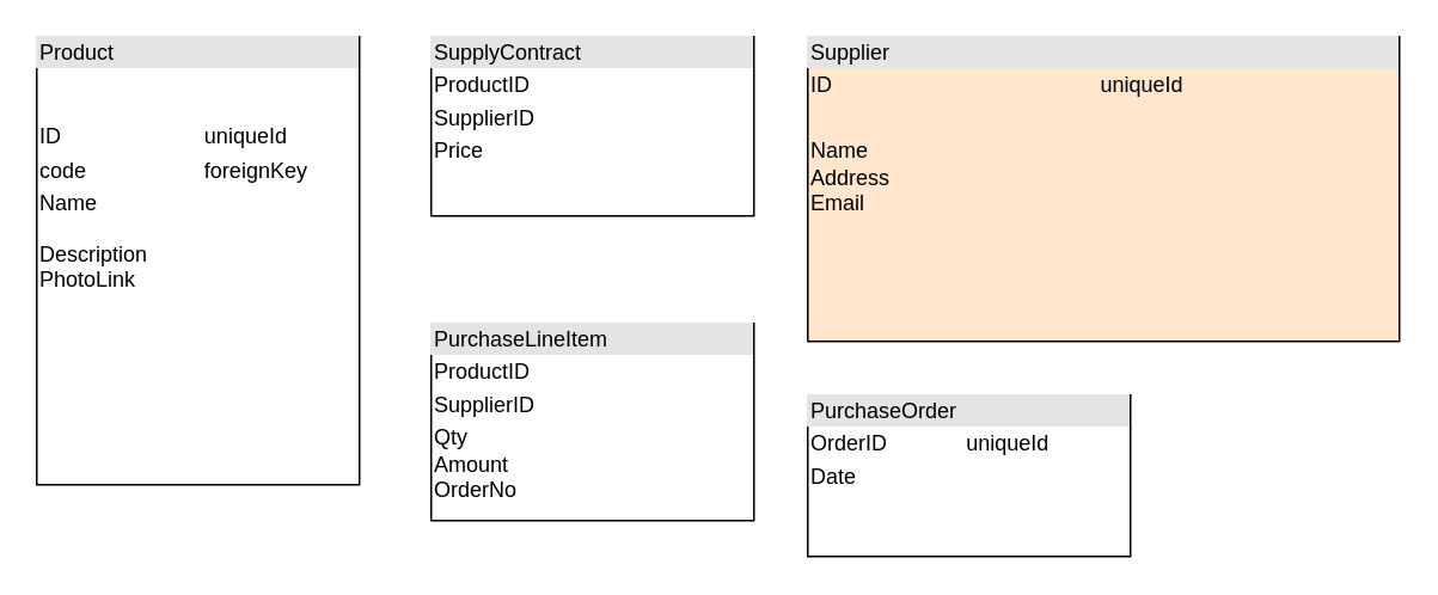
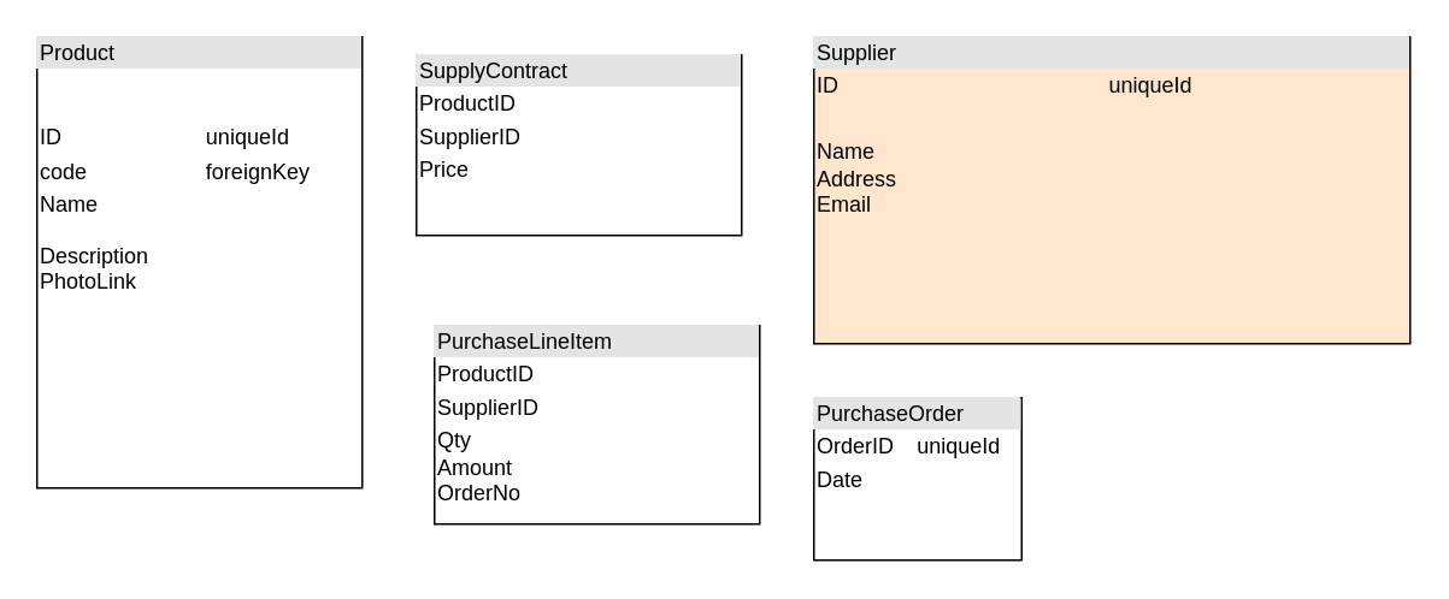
- <mxCell id="4" value="&lt;div style=&quot;box-sizing: border-box ; width: 100% ; background: #e4e4e4 ; padding: 2px&quot;&gt;SupplyContract&lt;/div&gt;&lt;table style=&quot;width: 100% ; font-size: 1em&quot; cellpadding=&quot;2&quot; cellspacing=&quot;0&quot;&gt;&lt;tbody&gt;&lt;tr&gt;&lt;td&gt;ProductID&lt;/td&gt;&lt;td&gt;&lt;br&gt;&lt;/td&gt;&lt;/tr&gt;&lt;tr&gt;&lt;td&gt;SupplierID&lt;/td&gt;&lt;td&gt;&lt;br&gt;&lt;/td&gt;&lt;/tr&gt;&lt;tr&gt;&lt;td&gt;Price&lt;span style=&quot;white-space: pre&quot;&gt; &lt;/span&gt;&lt;/td&gt;&lt;td&gt;&lt;br&gt;&lt;/td&gt;&lt;/tr&gt;&lt;/tbody&gt;&lt;/table&gt;" style="verticalAlign=top;align=left;overflow=fill;html=1;" vertex="1" parent="1"><mxGeometry x="240" y="20" width="180" height="100" as="geometry" /></mxCell>
+ <mxCell id="4" value="&lt;div style=&quot;box-sizing: border-box ; width: 100% ; background: #e4e4e4 ; padding: 2px&quot;&gt;SupplyContract&lt;/div&gt;&lt;table style=&quot;width: 100% ; font-size: 1em&quot; cellpadding=&quot;2&quot; cellspacing=&quot;0&quot;&gt;&lt;tbody&gt;&lt;tr&gt;&lt;td&gt;ProductID&lt;/td&gt;&lt;td&gt;&lt;br&gt;&lt;/td&gt;&lt;/tr&gt;&lt;tr&gt;&lt;td&gt;SupplierID&lt;/td&gt;&lt;td&gt;&lt;br&gt;&lt;/td&gt;&lt;/tr&gt;&lt;tr&gt;&lt;td&gt;Price&lt;span style=&quot;white-space: pre&quot;&gt; &lt;/span&gt;&lt;/td&gt;&lt;td&gt;&lt;br&gt;&lt;/td&gt;&lt;/tr&gt;&lt;/tbody&gt;&lt;/table&gt;" style="verticalAlign=top;align=left;overflow=fill;html=1;" vertex="1" parent="1"><mxGeometry x="230" y="30" width="180" height="100" as="geometry" /></mxCell>
- <mxCell id="6" value="&lt;div style=&quot;box-sizing: border-box ; width: 100% ; background: #e4e4e4 ; padding: 2px&quot;&gt;PurchaseOrder&lt;/div&gt;&lt;table style=&quot;width: 100% ; font-size: 1em&quot; cellpadding=&quot;2&quot; cellspacing=&quot;0&quot;&gt;&lt;tbody&gt;&lt;tr&gt;&lt;td&gt;OrderID&lt;/td&gt;&lt;td&gt;uniqueId&lt;/td&gt;&lt;/tr&gt;&lt;tr&gt;&lt;td&gt;Date&lt;/td&gt;&lt;td&gt;&lt;br&gt;&lt;/td&gt;&lt;/tr&gt;&lt;tr&gt;&lt;td&gt;&lt;/td&gt;&lt;td&gt;&lt;br&gt;&lt;/td&gt;&lt;/tr&gt;&lt;/tbody&gt;&lt;/table&gt;" style="verticalAlign=top;align=left;overflow=fill;html=1;" vertex="1" parent="1"><mxGeometry x="450" y="220" width="180" height="90" as="geometry" /></mxCell>
+ <mxCell id="6" value="&lt;div style=&quot;box-sizing: border-box ; width: 100% ; background: #e4e4e4 ; padding: 2px&quot;&gt;PurchaseOrder&lt;/div&gt;&lt;table style=&quot;width: 100% ; font-size: 1em&quot; cellpadding=&quot;2&quot; cellspacing=&quot;0&quot;&gt;&lt;tbody&gt;&lt;tr&gt;&lt;td&gt;OrderID&lt;/td&gt;&lt;td&gt;uniqueId&lt;/td&gt;&lt;/tr&gt;&lt;tr&gt;&lt;td&gt;Date&lt;/td&gt;&lt;td&gt;&lt;br&gt;&lt;/td&gt;&lt;/tr&gt;&lt;tr&gt;&lt;td&gt;&lt;/td&gt;&lt;td&gt;&lt;br&gt;&lt;/td&gt;&lt;/tr&gt;&lt;/tbody&gt;&lt;/table&gt;" style="verticalAlign=top;align=left;overflow=fill;html=1;" vertex="1" parent="1"><mxGeometry x="450" y="220" width="115" height="90" as="geometry" /></mxCell>
